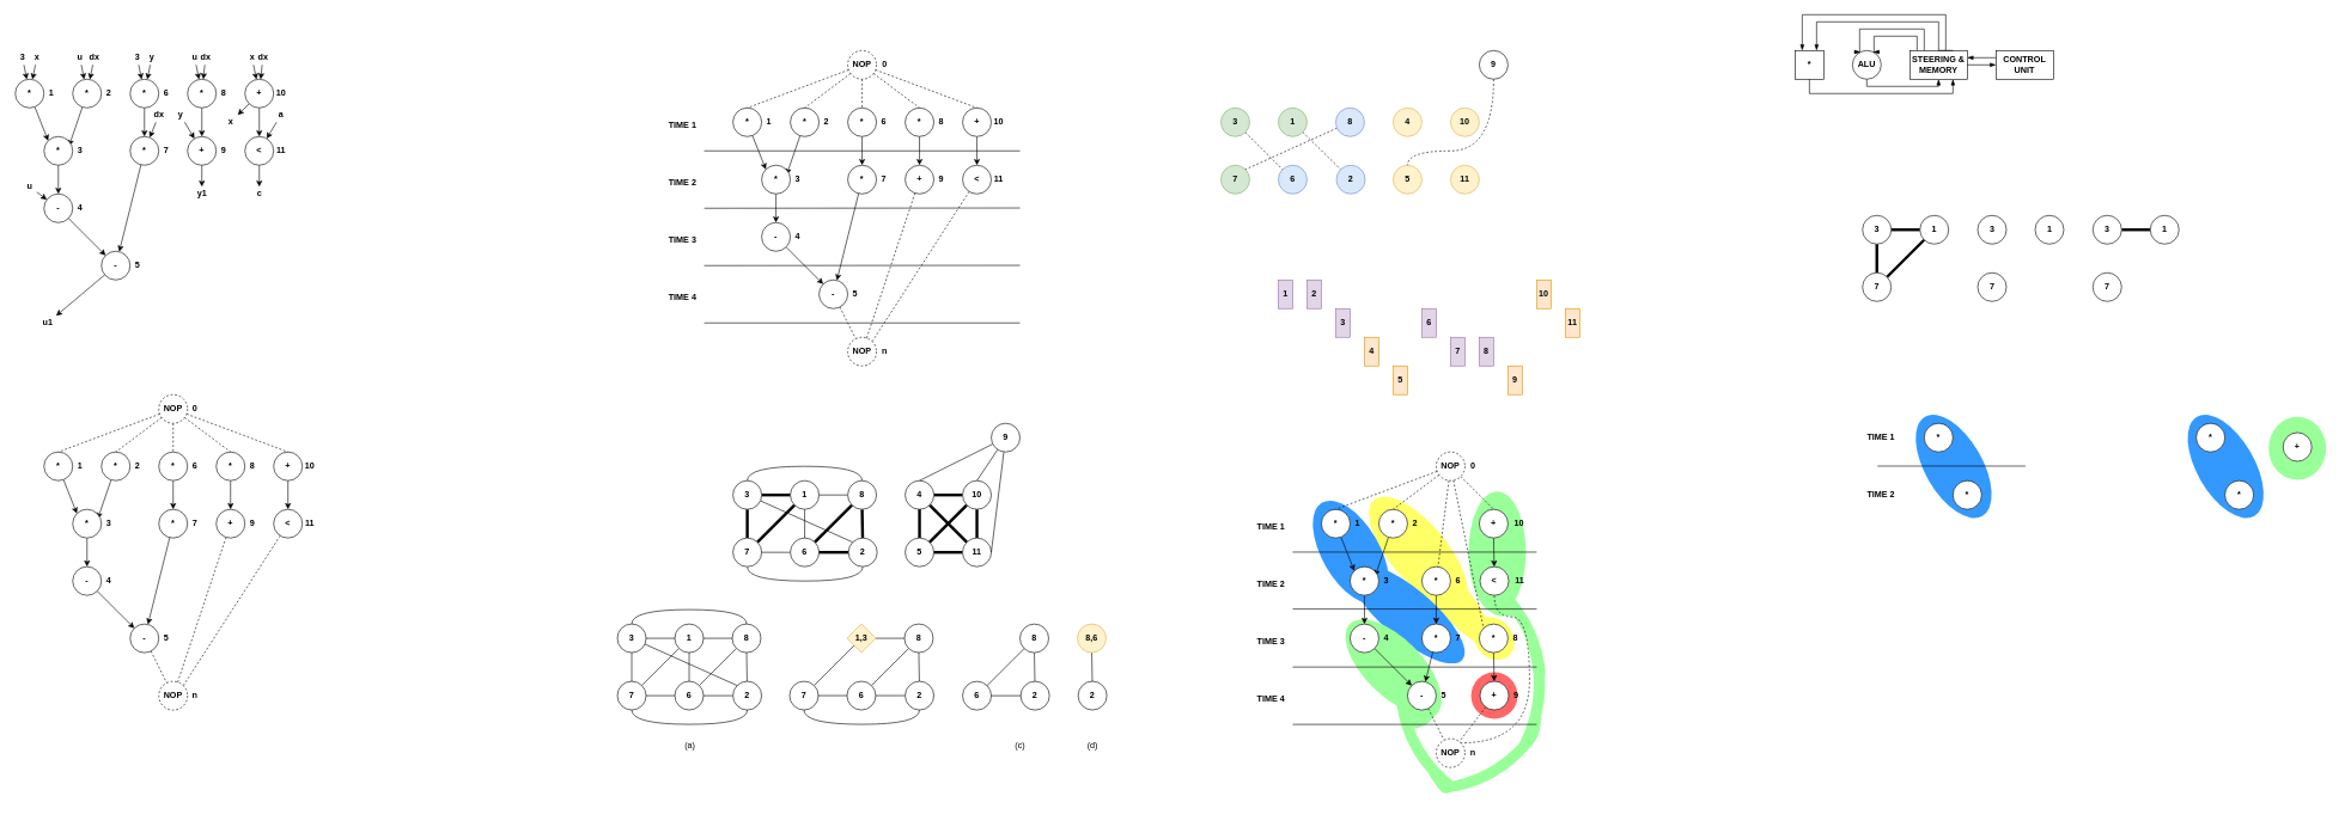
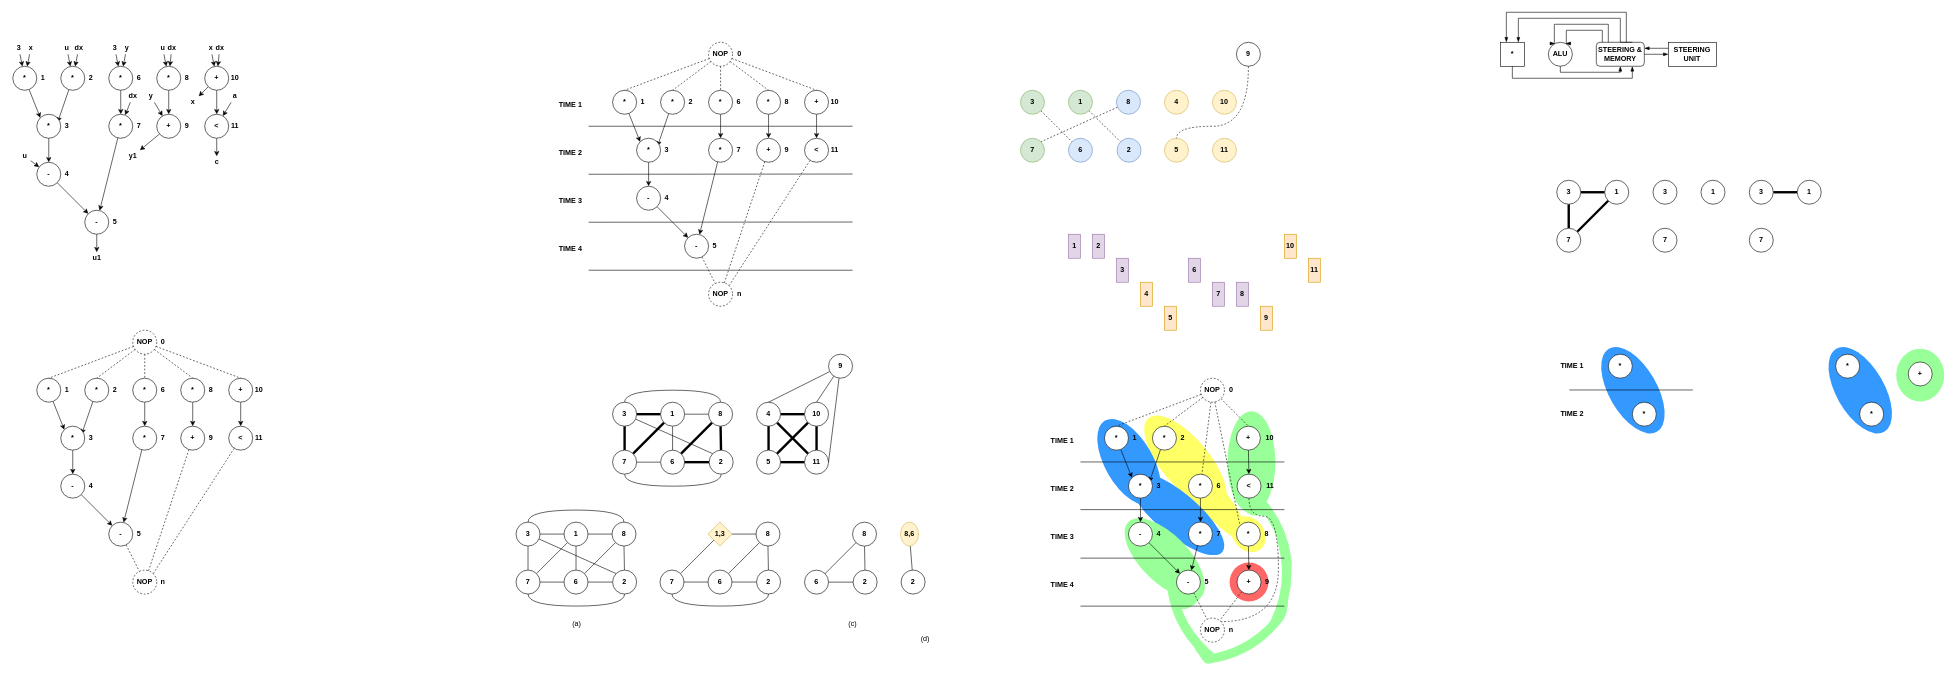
- <mxCell id="343" value="STEERING &amp;amp; MEMORY" style="rounded=0;whiteSpace=wrap;html=1;fillColor=none;fontStyle=1" vertex="1" parent="1"><mxGeometry x="2660" y="70" width="80" height="40" as="geometry" /></mxCell>
+ <mxCell id="343" value="STEERING &amp;amp; MEMORY" style="whiteSpace=wrap;html=1;fillColor=none;fontStyle=1;rounded=1;" vertex="1" parent="1"><mxGeometry x="2660" y="70" width="80" height="40" as="geometry" /></mxCell>
- <mxCell id="345" value="CONTROL UNIT" style="rounded=0;whiteSpace=wrap;html=1;fillColor=none;fontStyle=1" vertex="1" parent="1"><mxGeometry x="2780" y="70" width="80" height="40" as="geometry" /></mxCell>
+ <mxCell id="345" value="STEERING UNIT" style="rounded=0;whiteSpace=wrap;html=1;fillColor=none;fontStyle=1" vertex="1" parent="1"><mxGeometry x="2780" y="70" width="80" height="40" as="geometry" /></mxCell>
- <mxCell id="72" value="y1" style="text;html=1;align=center;verticalAlign=middle;resizable=0;points=[];autosize=1;strokeColor=none;fillColor=none;fontStyle=1" vertex="1" parent="1"><mxGeometry x="265" y="260" width="30" height="20" as="geometry" /></mxCell>
+ <mxCell id="72" value="y1" style="text;html=1;align=center;verticalAlign=middle;resizable=0;points=[];autosize=1;strokeColor=none;fillColor=none;fontStyle=1" vertex="1" parent="1"><mxGeometry x="205" y="250" width="30" height="20" as="geometry" /></mxCell>
- <mxCell id="75" value="u1" style="text;html=1;align=center;verticalAlign=middle;resizable=0;points=[];autosize=1;strokeColor=none;fillColor=none;fontStyle=1" vertex="1" parent="1"><mxGeometry x="50" y="440" width="30" height="20" as="geometry" /></mxCell>
+ <mxCell id="75" value="u1" style="text;html=1;align=center;verticalAlign=middle;resizable=0;points=[];autosize=1;strokeColor=none;fillColor=none;fontStyle=1" vertex="1" parent="1"><mxGeometry x="145" y="420" width="30" height="20" as="geometry" /></mxCell>
- <mxCell id="263" value="8,6" style="ellipse;whiteSpace=wrap;html=1;aspect=fixed;fontStyle=1;fillColor=#fff2cc;strokeColor=#d6b656;" vertex="1" parent="1"><mxGeometry x="1500" y="869.88" width="40" height="40" as="geometry" /></mxCell>
+ <mxCell id="263" value="8,6" style="ellipse;whiteSpace=wrap;html=1;aspect=fixed;fontStyle=1;fillColor=#fff2cc;strokeColor=#d6b656;" vertex="1" parent="1"><mxGeometry x="1500" y="869.88" width="30" height="40" as="geometry" /></mxCell>
- <mxCell id="267" value="(d)" style="text;html=1;align=center;verticalAlign=middle;resizable=0;points=[];autosize=1;strokeColor=none;fillColor=none;" vertex="1" parent="1"><mxGeometry x="1506" y="1030" width="30" height="20" as="geometry" /></mxCell>
+ <mxCell id="267" value="(d)" style="text;html=1;align=center;verticalAlign=middle;resizable=0;points=[];autosize=1;strokeColor=none;fillColor=none;" vertex="1" parent="1"><mxGeometry x="1526" y="1055" width="30" height="20" as="geometry" /></mxCell>
